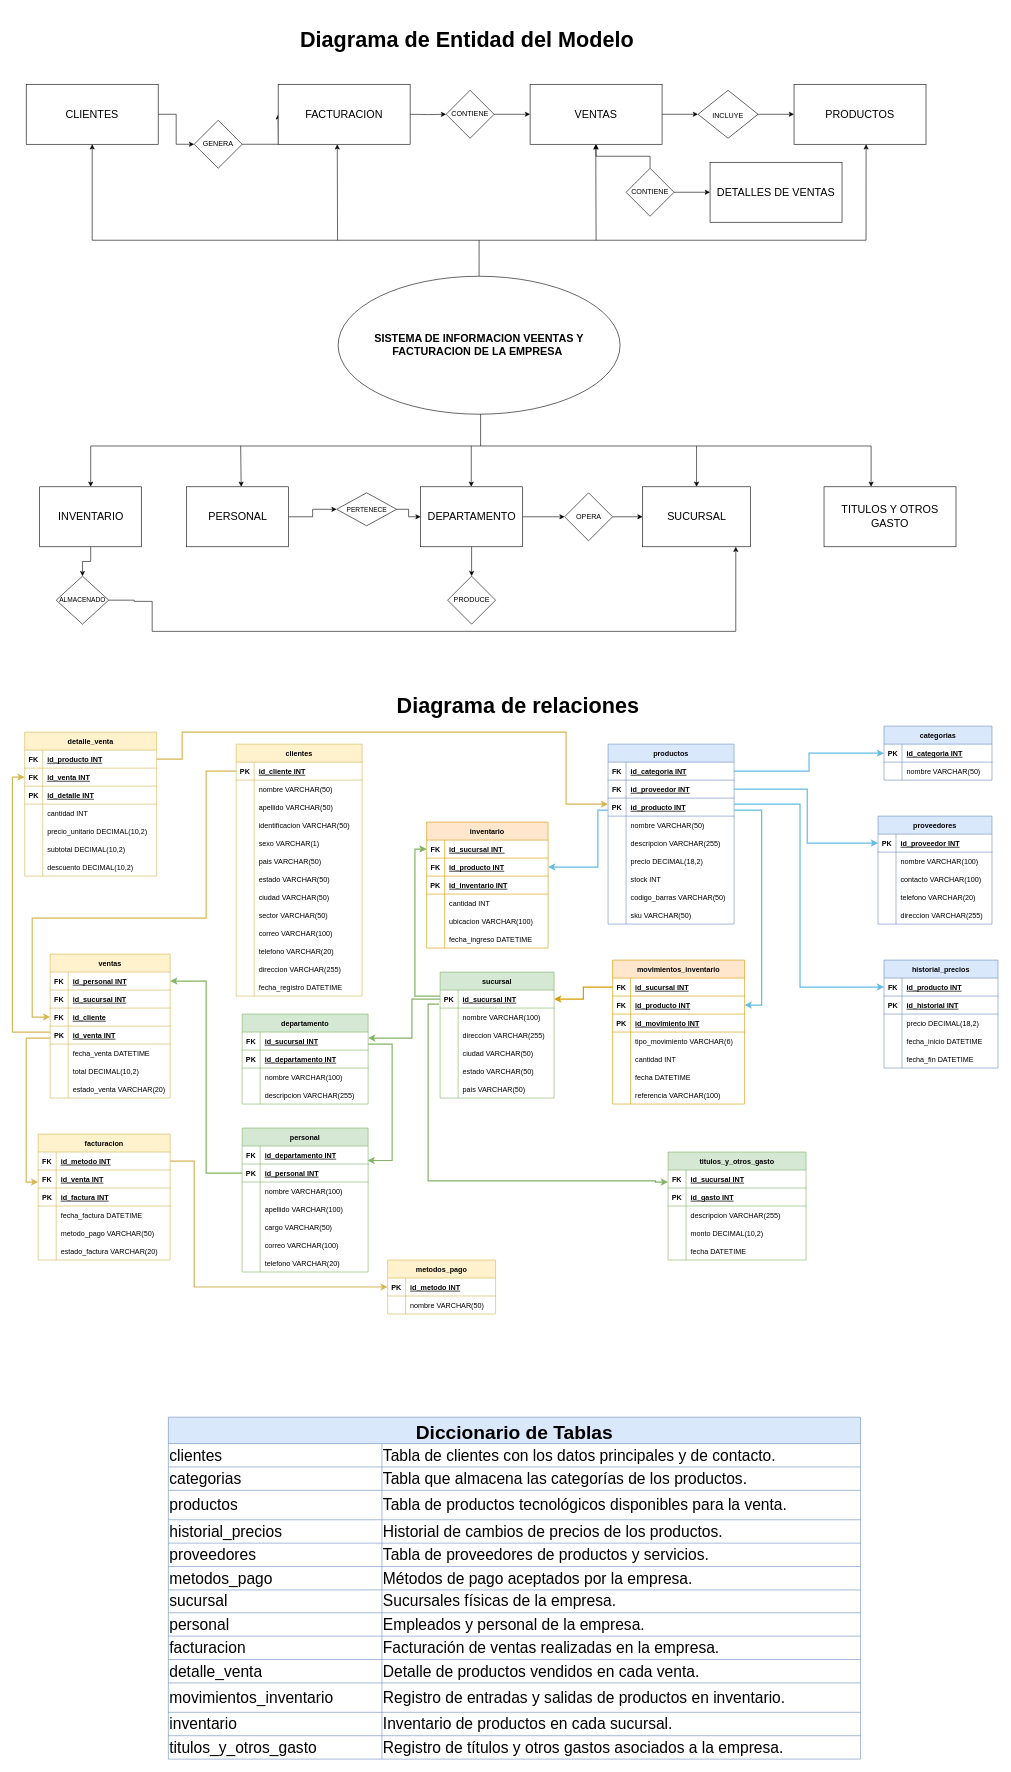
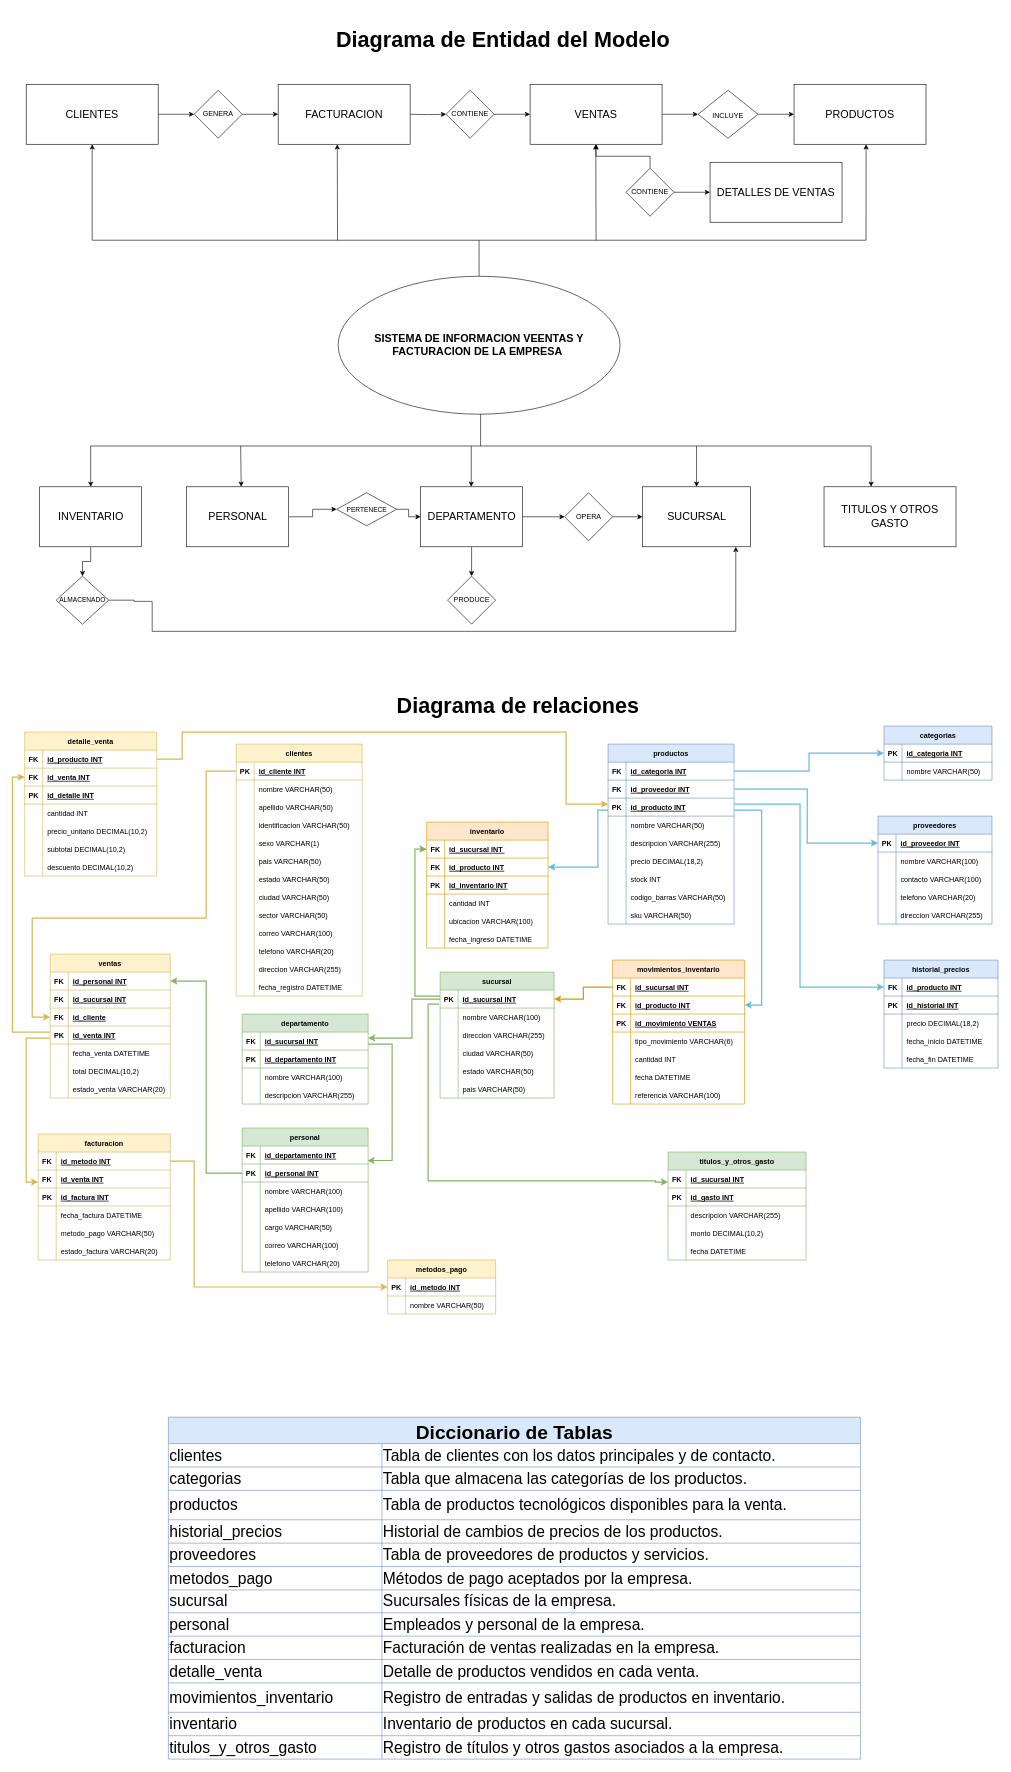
- <mxCell id="30" value="&lt;p class=&quot;MsoNormal&quot;&gt;&lt;font style=&quot;font-size: 36px;&quot;&gt;&lt;b&gt;Diagrama de Entidad del Modelo&amp;nbsp;&lt;/b&gt;&lt;/font&gt;&lt;/p&gt;" style="text;html=1;align=center;verticalAlign=middle;whiteSpace=wrap;rounded=0;" parent="1" vertex="1"><mxGeometry x="163" y="20" width="1240" height="90" as="geometry" /></mxCell>
+ <mxCell id="30" value="&lt;p class=&quot;MsoNormal&quot;&gt;&lt;font style=&quot;font-size: 36px;&quot;&gt;&lt;b&gt;Diagrama de Entidad del Modelo&amp;nbsp;&lt;/b&gt;&lt;/font&gt;&lt;/p&gt;" style="text;html=1;align=center;verticalAlign=middle;whiteSpace=wrap;rounded=0;" parent="1" vertex="1"><mxGeometry x="223" y="20" width="1240" height="90" as="geometry" /></mxCell>
- <mxCell id="3" value="GENERA" style="rhombus;whiteSpace=wrap;html=1;" parent="1" vertex="1"><mxGeometry x="323" y="200" width="80" height="80" as="geometry" /></mxCell>
+ <mxCell id="3" value="GENERA" style="rhombus;whiteSpace=wrap;html=1;" parent="1" vertex="1"><mxGeometry x="323" y="150" width="80" height="80" as="geometry" /></mxCell>
- <mxCell id="268" value="id_movimiento INT " style="shape=partialRectangle;overflow=hidden;connectable=0;fillColor=none;align=left;strokeColor=inherit;top=0;left=0;bottom=0;right=0;spacingLeft=6;fontStyle=5;" parent="266" vertex="1"><mxGeometry x="30" width="190.0" height="30" as="geometry"><mxRectangle width="190.0" height="30" as="alternateBounds" /></mxGeometry></mxCell>
+ <mxCell id="268" value="id_movimiento VENTAS " style="shape=partialRectangle;overflow=hidden;connectable=0;fillColor=none;align=left;strokeColor=inherit;top=0;left=0;bottom=0;right=0;spacingLeft=6;fontStyle=5;" parent="266" vertex="1"><mxGeometry x="30" width="190.0" height="30" as="geometry"><mxRectangle width="190.0" height="30" as="alternateBounds" /></mxGeometry></mxCell>
